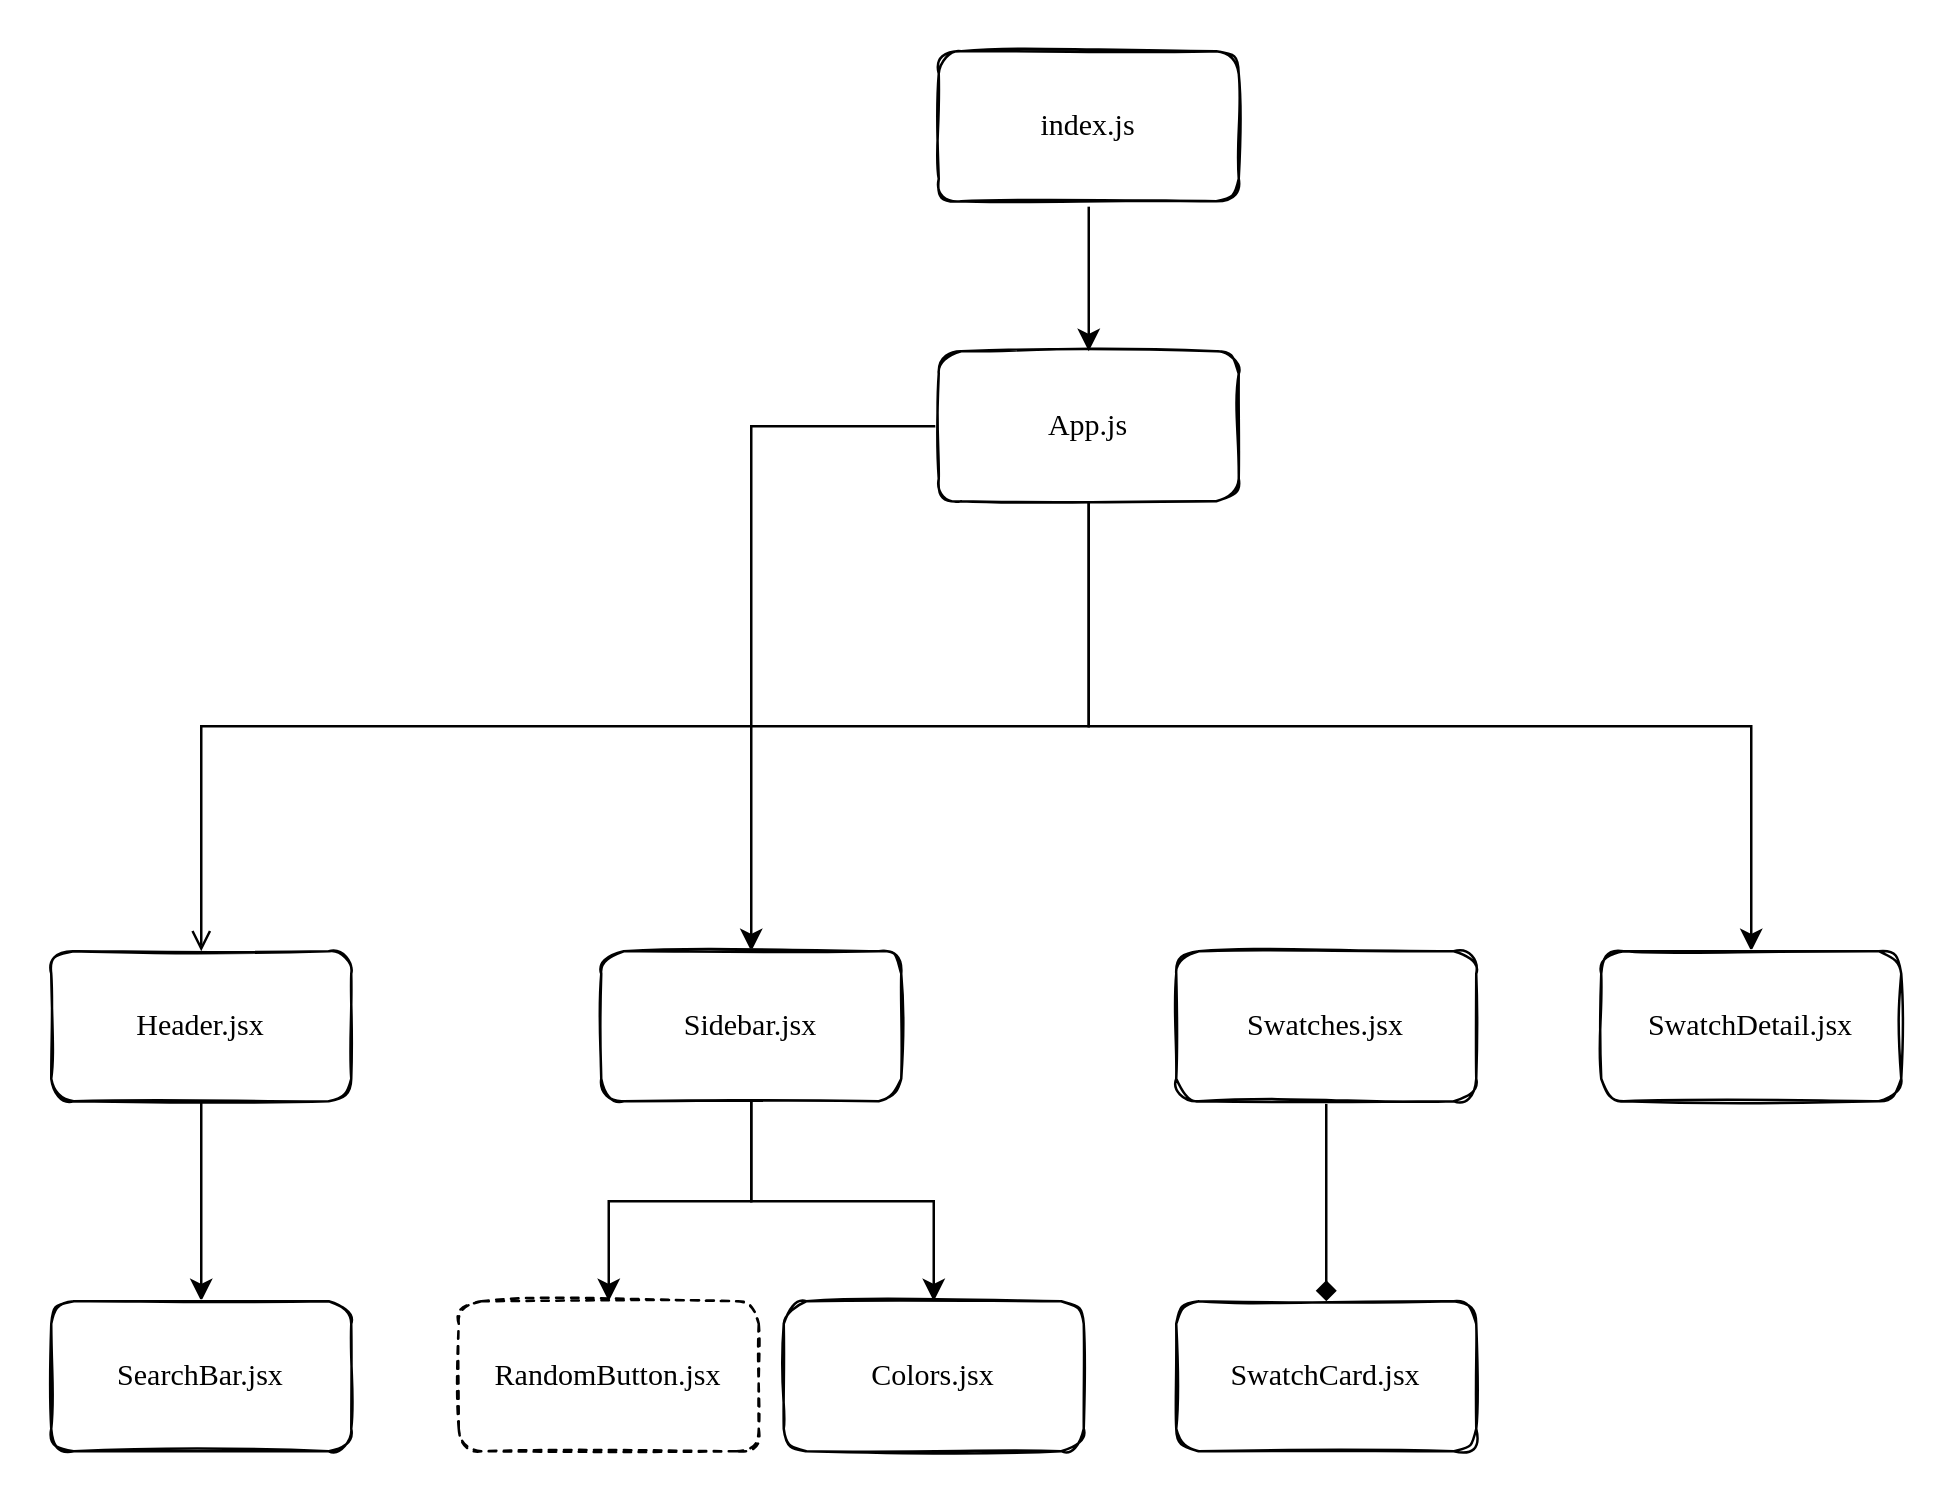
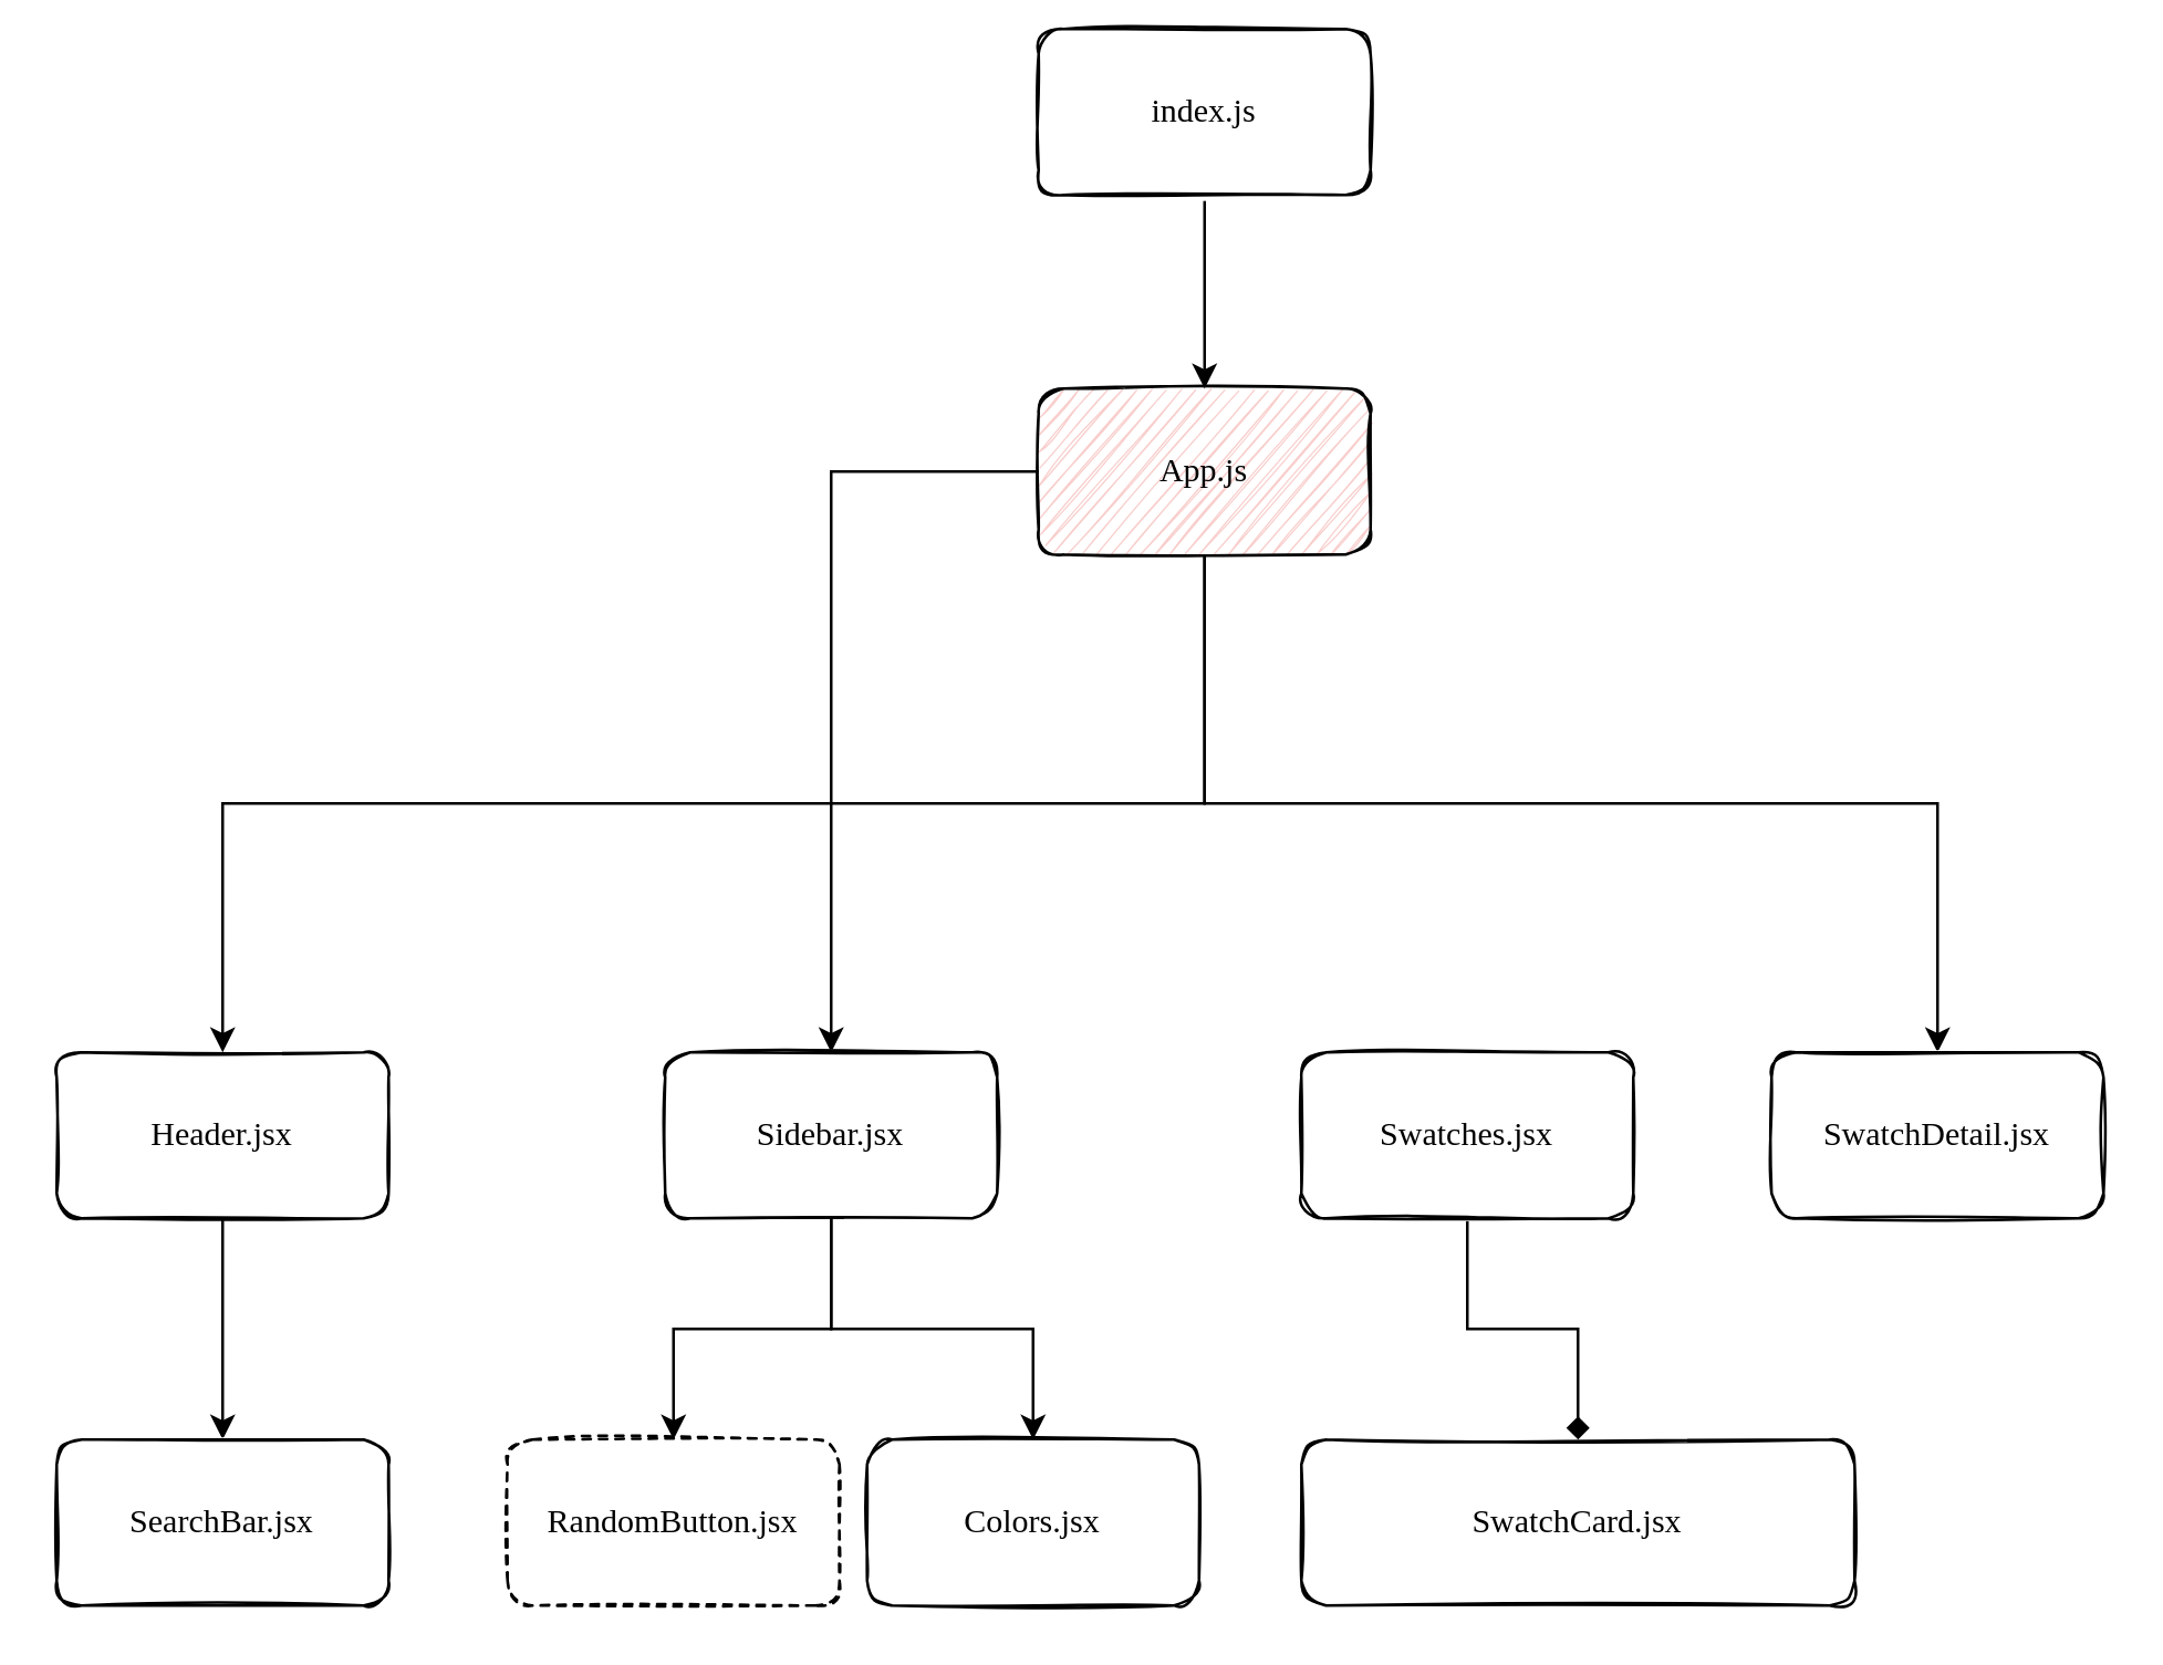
- <mxCell id="9" value="index.js" style="rounded=1;whiteSpace=wrap;html=1;sketch=1;glass=0;shadow=0;fontFamily=Comic Sans MS;" parent="1" vertex="1"><mxGeometry x="375" y="20" width="120" height="60" as="geometry" /></mxCell>
+ <mxCell id="9" value="index.js" style="rounded=1;whiteSpace=wrap;html=1;sketch=1;glass=0;shadow=0;fontFamily=Comic Sans MS;" parent="1" vertex="1"><mxGeometry x="375" y="10" width="120" height="60" as="geometry" /></mxCell>
- <mxCell id="7" value="App.js" style="rounded=1;whiteSpace=wrap;html=1;sketch=1;fontFamily=Comic Sans MS;" parent="1" vertex="1"><mxGeometry x="375" y="140" width="120" height="60" as="geometry" /></mxCell>
+ <mxCell id="7" value="App.js" style="rounded=1;whiteSpace=wrap;html=1;sketch=1;fontFamily=Comic Sans MS;fillColor=#f8cecc;" parent="1" vertex="1"><mxGeometry x="375" y="140" width="120" height="60" as="geometry" /></mxCell>
- <mxCell id="5" value="" style="edgeStyle=orthogonalEdgeStyle;rounded=0;orthogonalLoop=1;jettySize=auto;html=1;endArrow=open;" edge="1" parent="1" source="7" target="16"><mxGeometry relative="1" as="geometry"><Array as="points"><mxPoint x="435" y="290" /><mxPoint x="80" y="290" /></Array></mxGeometry></mxCell>
+ <mxCell id="5" value="" style="edgeStyle=orthogonalEdgeStyle;rounded=0;orthogonalLoop=1;jettySize=auto;html=1;" edge="1" parent="1" source="7" target="16"><mxGeometry relative="1" as="geometry"><Array as="points"><mxPoint x="435" y="290" /><mxPoint x="80" y="290" /></Array></mxGeometry></mxCell>
- <mxCell id="21" value="SwatchCard.jsx" style="rounded=1;whiteSpace=wrap;html=1;sketch=1;fontFamily=Comic Sans MS;" vertex="1" parent="1"><mxGeometry x="470" y="520" width="120" height="60" as="geometry" /></mxCell>
+ <mxCell id="21" value="SwatchCard.jsx" style="rounded=1;whiteSpace=wrap;html=1;sketch=1;fontFamily=Comic Sans MS;" vertex="1" parent="1"><mxGeometry x="470" y="520" width="200" height="60" as="geometry" /></mxCell>
